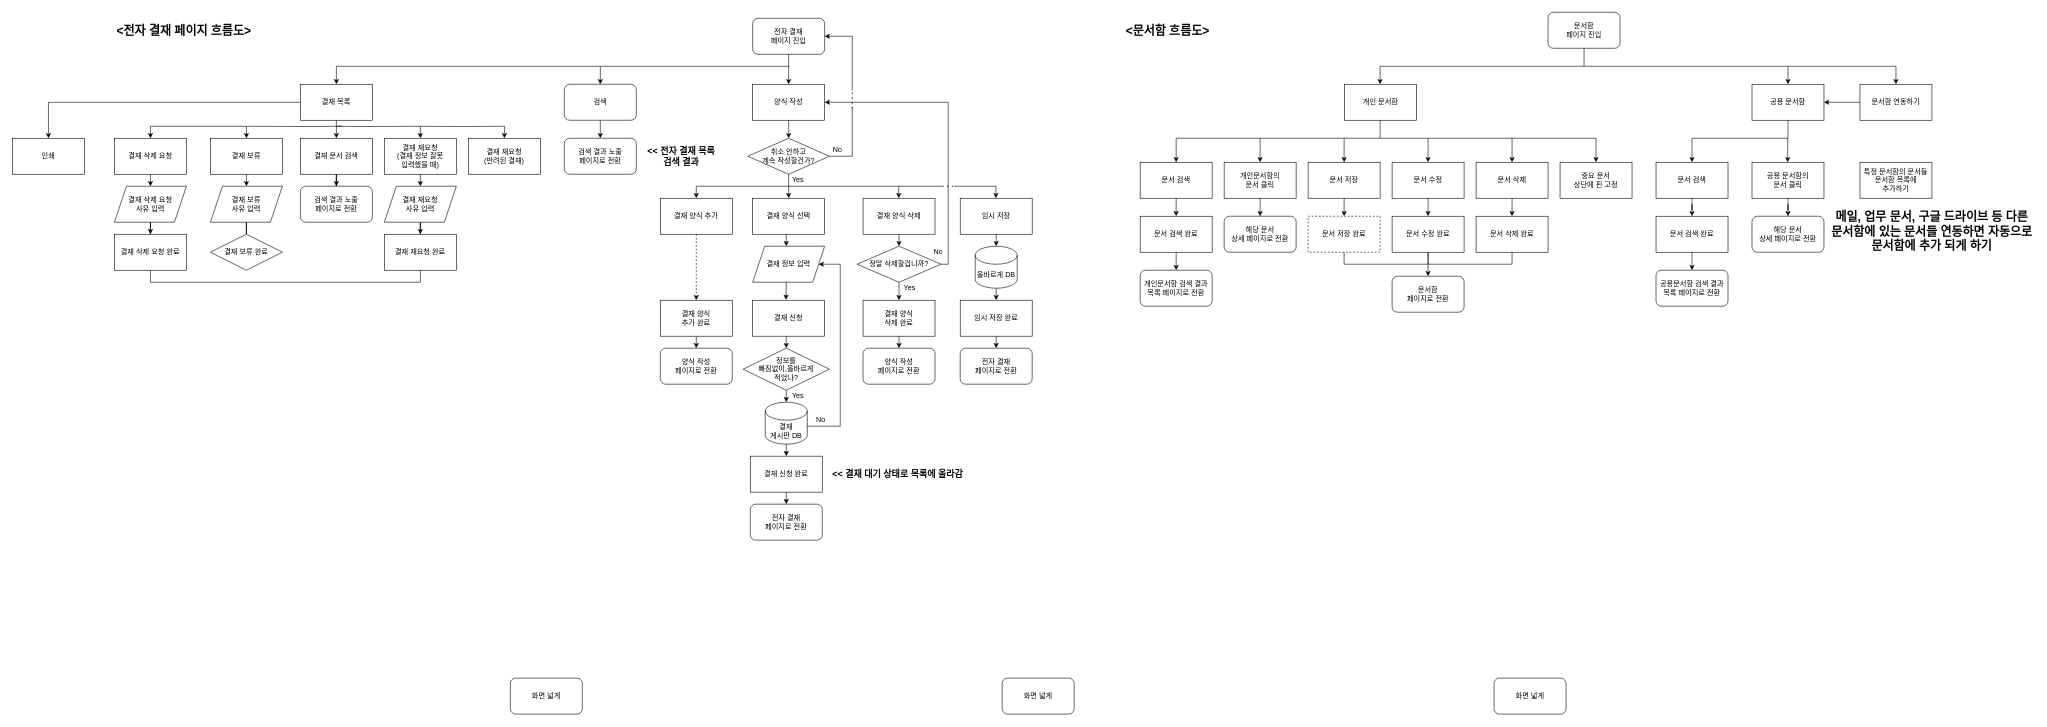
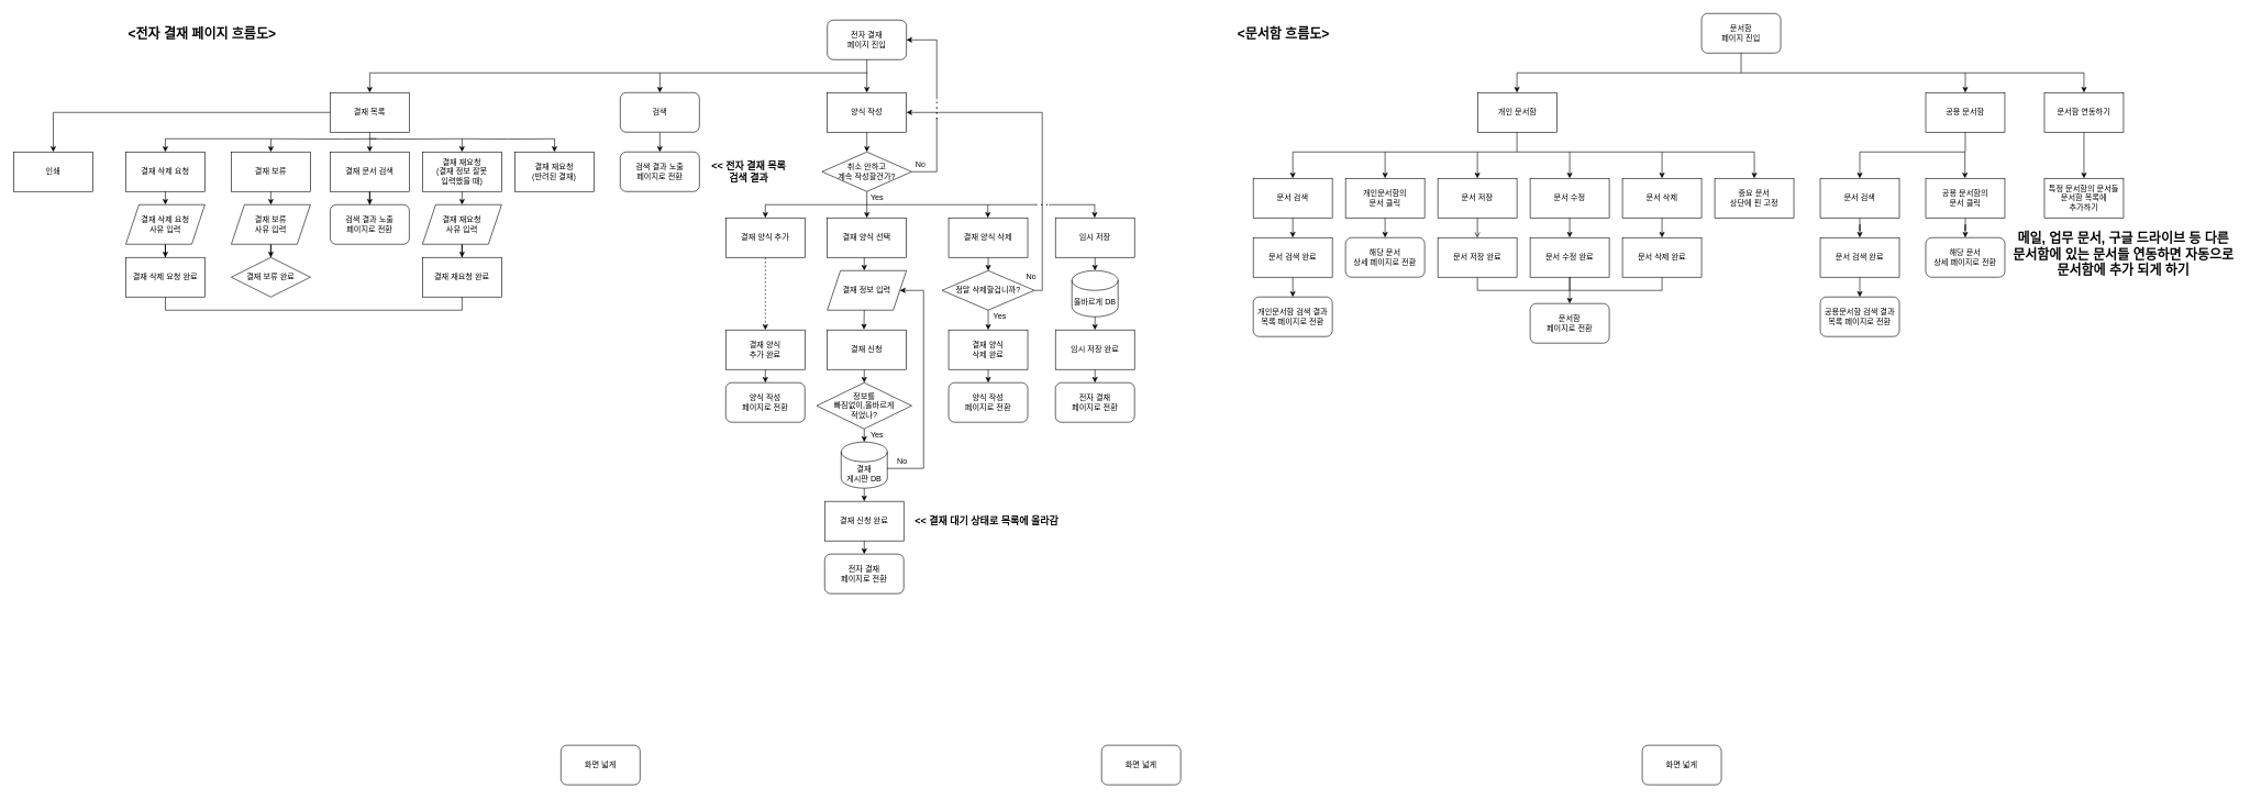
- <mxCell id="155" value="" style="edgeStyle=orthogonalEdgeStyle;rounded=0;orthogonalLoop=1;jettySize=auto;html=1;" edge="1" parent="1" source="156" target="103"><mxGeometry relative="1" as="geometry" /></mxCell>
+ <mxCell id="155" value="" style="edgeStyle=orthogonalEdgeStyle;rounded=0;orthogonalLoop=1;jettySize=auto;html=1;" edge="1" parent="1" source="156" target="158"><mxGeometry relative="1" as="geometry" /></mxCell>
- <mxCell id="122" value="" style="endArrow=classic;html=1;rounded=0;exitX=0.5;exitY=1;exitDx=0;exitDy=0;entryX=0.5;entryY=0;entryDx=0;entryDy=0;" parent="1" source="109" target="119" edge="1"><mxGeometry width="50" height="50" relative="1" as="geometry"><mxPoint x="2400" y="330" as="sourcePoint" /><mxPoint x="2450" y="280" as="targetPoint" /></mxGeometry></mxCell>
+ <mxCell id="122" value="" style="endArrow=open;html=1;rounded=0;exitX=0.5;exitY=1;exitDx=0;exitDy=0;entryX=0.5;entryY=0;entryDx=0;entryDy=0;" parent="1" source="109" target="119" edge="1"><mxGeometry width="50" height="50" relative="1" as="geometry"><mxPoint x="2400" y="330" as="sourcePoint" /><mxPoint x="2450" y="280" as="targetPoint" /></mxGeometry></mxCell>
- <mxCell id="78" value="" style="edgeStyle=orthogonalEdgeStyle;rounded=0;orthogonalLoop=1;jettySize=auto;html=1;endArrow=none;" parent="1" source="79" target="80" edge="1"><mxGeometry relative="1" as="geometry" /></mxCell>
+ <mxCell id="78" value="" style="edgeStyle=orthogonalEdgeStyle;rounded=0;orthogonalLoop=1;jettySize=auto;html=1;" parent="1" source="79" target="80" edge="1"><mxGeometry relative="1" as="geometry" /></mxCell>
- <mxCell id="119" value="문서 저장 완료" style="rounded=0;whiteSpace=wrap;html=1;dashed=1;" parent="1" vertex="1"><mxGeometry x="2180" y="360" width="120" height="60" as="geometry" /></mxCell>
+ <mxCell id="119" value="문서 저장 완료" style="rounded=0;whiteSpace=wrap;html=1;" parent="1" vertex="1"><mxGeometry x="2180" y="360" width="120" height="60" as="geometry" /></mxCell>
